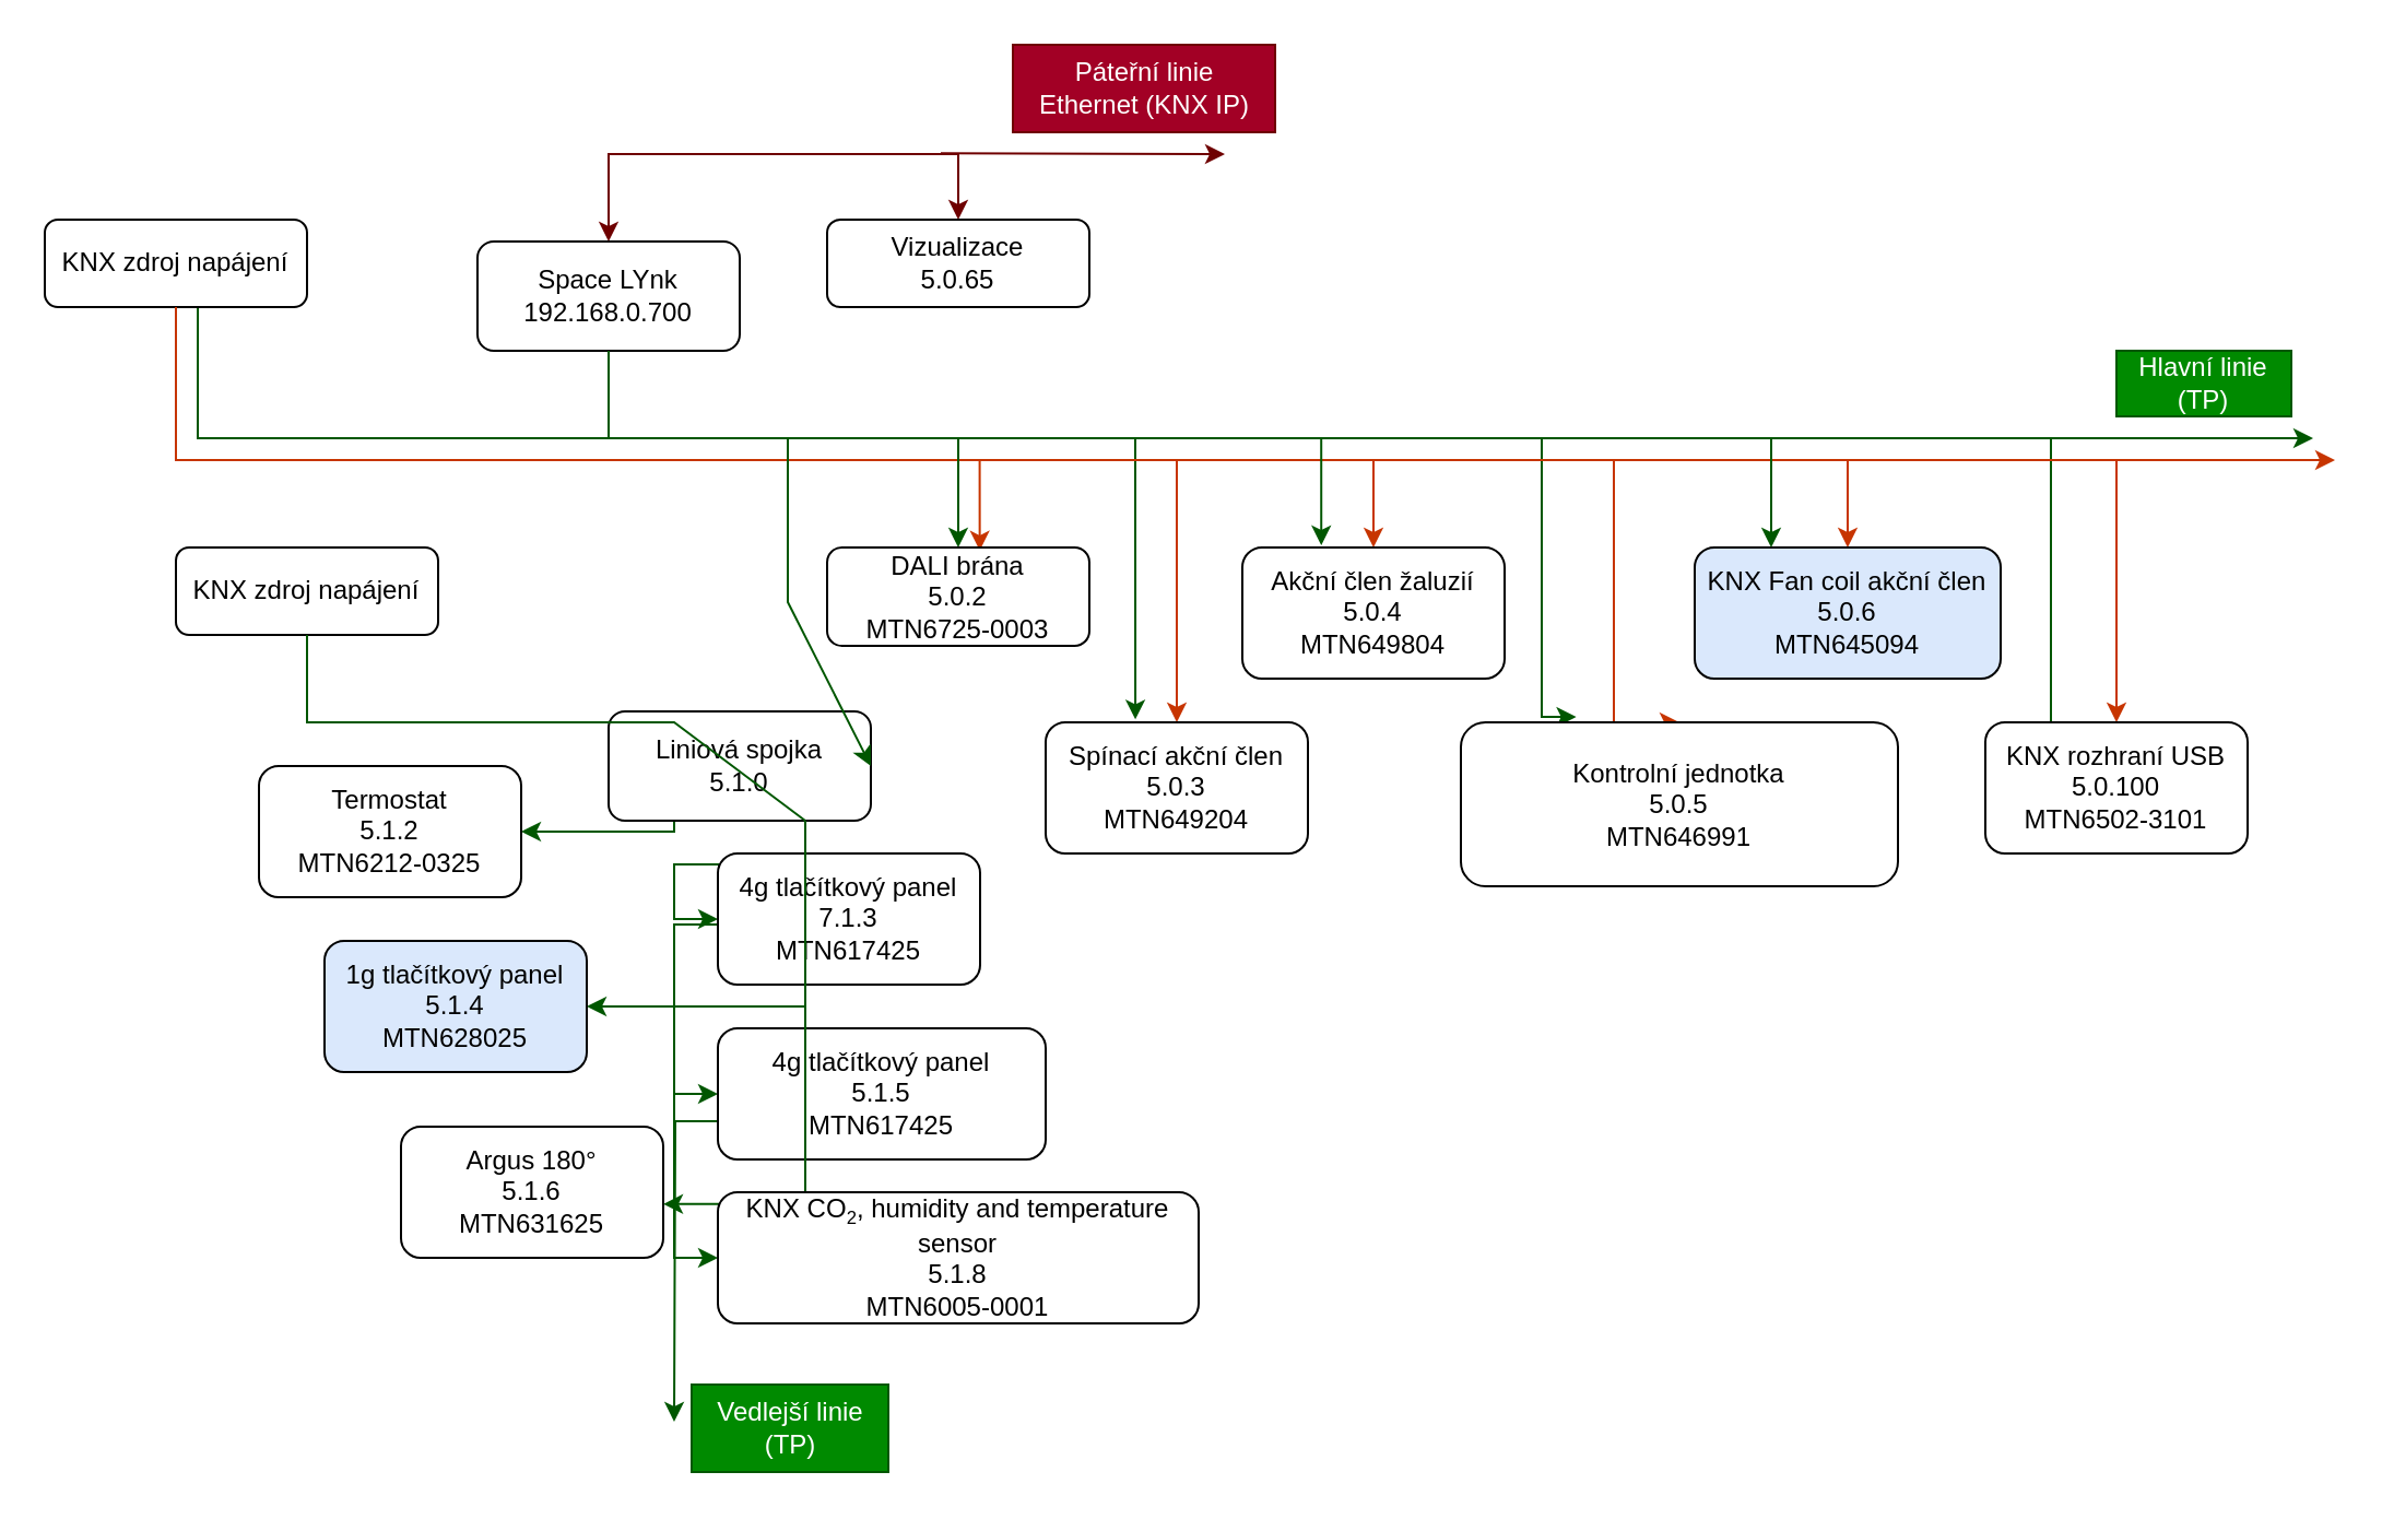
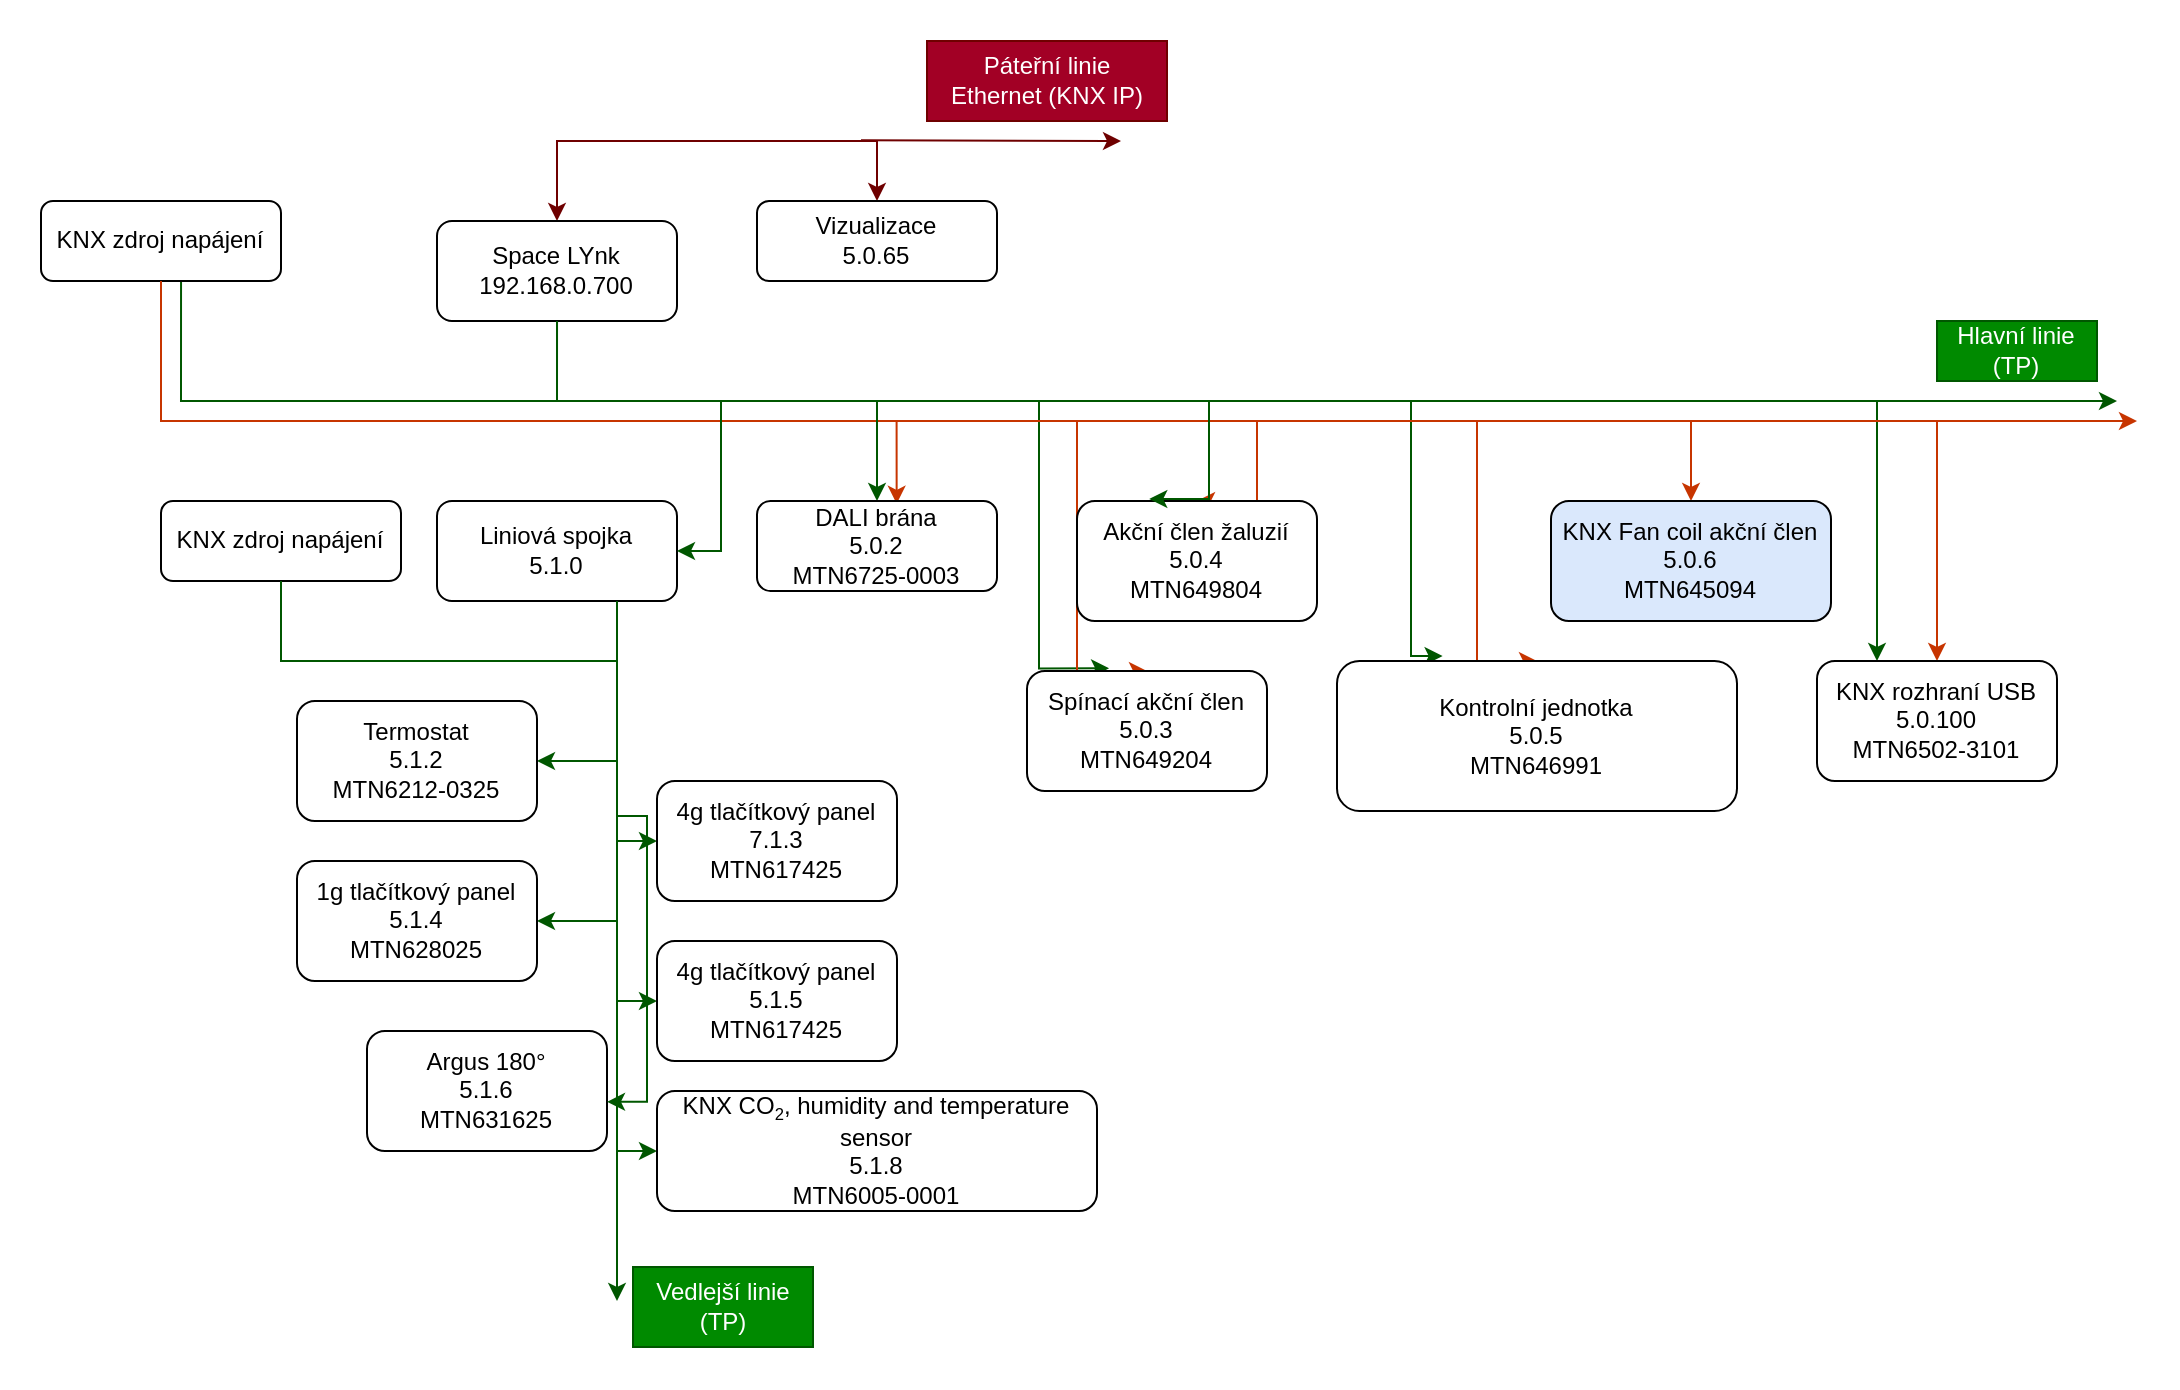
- <mxCell id="39" style="edgeStyle=orthogonalEdgeStyle;rounded=0;orthogonalLoop=1;jettySize=auto;html=1;entryX=0.25;entryY=0;entryDx=0;entryDy=0;fillColor=#008a00;strokeColor=#005700;" parent="1" source="6" target="35" edge="1"><mxGeometry relative="1" as="geometry"><Array as="points"><mxPoint x="278" y="200" /><mxPoint x="810" y="200" /></Array></mxGeometry></mxCell>
- <mxCell id="33" value="Akční člen žaluzií&lt;br&gt;5.0.4&lt;br&gt;MTN649804" style="rounded=1;whiteSpace=wrap;html=1;" parent="1" vertex="1"><mxGeometry x="568" y="250" width="120" height="60" as="geometry" /></mxCell>
+ <mxCell id="33" value="Akční člen žaluzií&lt;br&gt;5.0.4&lt;br&gt;MTN649804" style="rounded=1;whiteSpace=wrap;html=1;" parent="1" vertex="1"><mxGeometry x="538" y="250" width="120" height="60" as="geometry" /></mxCell>
- <mxCell id="5" style="edgeStyle=orthogonalEdgeStyle;rounded=0;orthogonalLoop=1;jettySize=auto;html=1;entryX=0.25;entryY=0;entryDx=0;entryDy=0;fillColor=#008a00;strokeColor=#005700;endArrow=none;" parent="1" source="6" target="36" edge="1"><mxGeometry relative="1" as="geometry"><Array as="points"><mxPoint x="278" y="200" /><mxPoint x="938" y="200" /></Array></mxGeometry></mxCell>
+ <mxCell id="5" style="edgeStyle=orthogonalEdgeStyle;rounded=0;orthogonalLoop=1;jettySize=auto;html=1;entryX=0.25;entryY=0;entryDx=0;entryDy=0;fillColor=#008a00;strokeColor=#005700;" parent="1" source="6" target="36" edge="1"><mxGeometry relative="1" as="geometry"><Array as="points"><mxPoint x="278" y="200" /><mxPoint x="938" y="200" /></Array></mxGeometry></mxCell>
- <mxCell id="15" value="Liniová spojka&lt;br&gt;5.1.0" style="rounded=1;whiteSpace=wrap;html=1;" parent="1" vertex="1"><mxGeometry x="278" y="325" width="120" height="50" as="geometry" /></mxCell>
+ <mxCell id="15" value="Liniová spojka&lt;br&gt;5.1.0" style="rounded=1;whiteSpace=wrap;html=1;" parent="1" vertex="1"><mxGeometry x="218" y="250" width="120" height="50" as="geometry" /></mxCell>
- <mxCell id="32" value="Spínací akční člen&lt;br&gt;5.0.3&lt;br&gt;MTN649204" style="rounded=1;whiteSpace=wrap;html=1;" parent="1" vertex="1"><mxGeometry x="478" y="330" width="120" height="60" as="geometry" /></mxCell>
+ <mxCell id="32" value="Spínací akční člen&lt;br&gt;5.0.3&lt;br&gt;MTN649204" style="rounded=1;whiteSpace=wrap;html=1;" parent="1" vertex="1"><mxGeometry x="513" y="335" width="120" height="60" as="geometry" /></mxCell>
- <mxCell id="37" value="Termostat&lt;br&gt;5.1.2&lt;br&gt;MTN6212-0325" style="rounded=1;whiteSpace=wrap;html=1;" parent="1" vertex="1"><mxGeometry x="118" y="350" width="120" height="60" as="geometry" /></mxCell>
+ <mxCell id="37" value="Termostat&lt;br&gt;5.1.2&lt;br&gt;MTN6212-0325" style="rounded=1;whiteSpace=wrap;html=1;" parent="1" vertex="1"><mxGeometry x="148" y="350" width="120" height="60" as="geometry" /></mxCell>
- <mxCell id="43" value="1g tlačítkový panel&lt;br&gt;5.1.4&lt;br&gt;MTN628025" style="rounded=1;whiteSpace=wrap;html=1;fillColor=#dae8fc;" parent="1" vertex="1"><mxGeometry x="148" y="430" width="120" height="60" as="geometry" /></mxCell>
+ <mxCell id="43" value="1g tlačítkový panel&lt;br&gt;5.1.4&lt;br&gt;MTN628025" style="rounded=1;whiteSpace=wrap;html=1;" parent="1" vertex="1"><mxGeometry x="148" y="430" width="120" height="60" as="geometry" /></mxCell>
- <mxCell id="42" value="4g tlačítkový panel&lt;br&gt;5.1.5&lt;br&gt;MTN617425" style="rounded=1;whiteSpace=wrap;html=1;" parent="1" vertex="1"><mxGeometry x="328" y="470" width="150" height="60" as="geometry" /></mxCell>
+ <mxCell id="42" value="4g tlačítkový panel&lt;br&gt;5.1.5&lt;br&gt;MTN617425" style="rounded=1;whiteSpace=wrap;html=1;" parent="1" vertex="1"><mxGeometry x="328" y="470" width="120" height="60" as="geometry" /></mxCell>
